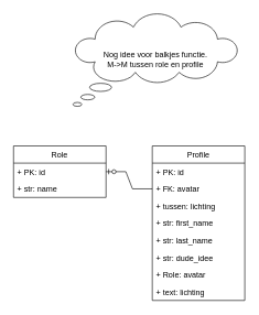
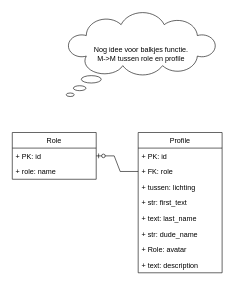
- <mxCell id="13" value="+ str: name" style="text;strokeColor=none;fillColor=none;align=left;verticalAlign=top;spacingLeft=4;spacingRight=4;overflow=hidden;rotatable=0;points=[[0,0.5],[1,0.5]];portConstraint=eastwest;" vertex="1" parent="11"><mxGeometry y="52" width="140" height="26" as="geometry" /></mxCell>
+ <mxCell id="13" value="+ role: name" style="text;strokeColor=none;fillColor=none;align=left;verticalAlign=top;spacingLeft=4;spacingRight=4;overflow=hidden;rotatable=0;points=[[0,0.5],[1,0.5]];portConstraint=eastwest;" vertex="1" parent="11"><mxGeometry y="52" width="140" height="26" as="geometry" /></mxCell>
- <mxCell id="4" value="+ FK: avatar" style="text;strokeColor=none;fillColor=none;align=left;verticalAlign=top;spacingLeft=4;spacingRight=4;overflow=hidden;rotatable=0;points=[[0,0.5],[1,0.5]];portConstraint=eastwest;" vertex="1" parent="2"><mxGeometry y="52" width="140" height="26" as="geometry" /></mxCell>
+ <mxCell id="4" value="+ FK: role" style="text;strokeColor=none;fillColor=none;align=left;verticalAlign=top;spacingLeft=4;spacingRight=4;overflow=hidden;rotatable=0;points=[[0,0.5],[1,0.5]];portConstraint=eastwest;" vertex="1" parent="2"><mxGeometry y="52" width="140" height="26" as="geometry" /></mxCell>
- <mxCell id="6" value="+ str: first_name" style="text;strokeColor=none;fillColor=none;align=left;verticalAlign=top;spacingLeft=4;spacingRight=4;overflow=hidden;rotatable=0;points=[[0,0.5],[1,0.5]];portConstraint=eastwest;" vertex="1" parent="2"><mxGeometry y="104" width="140" height="26" as="geometry" /></mxCell>
+ <mxCell id="6" value="+ str: first_text" style="text;strokeColor=none;fillColor=none;align=left;verticalAlign=top;spacingLeft=4;spacingRight=4;overflow=hidden;rotatable=0;points=[[0,0.5],[1,0.5]];portConstraint=eastwest;" vertex="1" parent="2"><mxGeometry y="104" width="140" height="26" as="geometry" /></mxCell>
- <mxCell id="7" value="+ str: last_name" style="text;strokeColor=none;fillColor=none;align=left;verticalAlign=top;spacingLeft=4;spacingRight=4;overflow=hidden;rotatable=0;points=[[0,0.5],[1,0.5]];portConstraint=eastwest;" vertex="1" parent="2"><mxGeometry y="130" width="140" height="26" as="geometry" /></mxCell>
+ <mxCell id="7" value="+ text: last_name" style="text;strokeColor=none;fillColor=none;align=left;verticalAlign=top;spacingLeft=4;spacingRight=4;overflow=hidden;rotatable=0;points=[[0,0.5],[1,0.5]];portConstraint=eastwest;" vertex="1" parent="2"><mxGeometry y="130" width="140" height="26" as="geometry" /></mxCell>
- <mxCell id="8" value="+ str: dude_idee" style="text;strokeColor=none;fillColor=none;align=left;verticalAlign=top;spacingLeft=4;spacingRight=4;overflow=hidden;rotatable=0;points=[[0,0.5],[1,0.5]];portConstraint=eastwest;" vertex="1" parent="2"><mxGeometry y="156" width="140" height="26" as="geometry" /></mxCell>
+ <mxCell id="8" value="+ str: dude_name" style="text;strokeColor=none;fillColor=none;align=left;verticalAlign=top;spacingLeft=4;spacingRight=4;overflow=hidden;rotatable=0;points=[[0,0.5],[1,0.5]];portConstraint=eastwest;" vertex="1" parent="2"><mxGeometry y="156" width="140" height="26" as="geometry" /></mxCell>
- <mxCell id="10" value="+ text: lichting" style="text;strokeColor=none;fillColor=none;align=left;verticalAlign=top;spacingLeft=4;spacingRight=4;overflow=hidden;rotatable=0;points=[[0,0.5],[1,0.5]];portConstraint=eastwest;" vertex="1" parent="2"><mxGeometry y="208" width="140" height="26" as="geometry" /></mxCell>
+ <mxCell id="10" value="+ text: description" style="text;strokeColor=none;fillColor=none;align=left;verticalAlign=top;spacingLeft=4;spacingRight=4;overflow=hidden;rotatable=0;points=[[0,0.5],[1,0.5]];portConstraint=eastwest;" vertex="1" parent="2"><mxGeometry y="208" width="140" height="26" as="geometry" /></mxCell>
